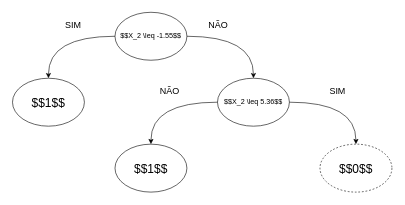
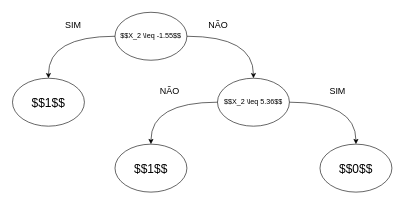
- <mxCell id="14" value="$$0$$" style="ellipse;whiteSpace=wrap;html=1;fontSize=20;fillColor=none;dashed=1;" parent="1" vertex="1"><mxGeometry x="533" y="240" width="120" height="80" as="geometry" /></mxCell>
+ <mxCell id="14" value="$$0$$" style="ellipse;whiteSpace=wrap;html=1;fontSize=20;fillColor=none;" parent="1" vertex="1"><mxGeometry x="533" y="240" width="120" height="80" as="geometry" /></mxCell>
